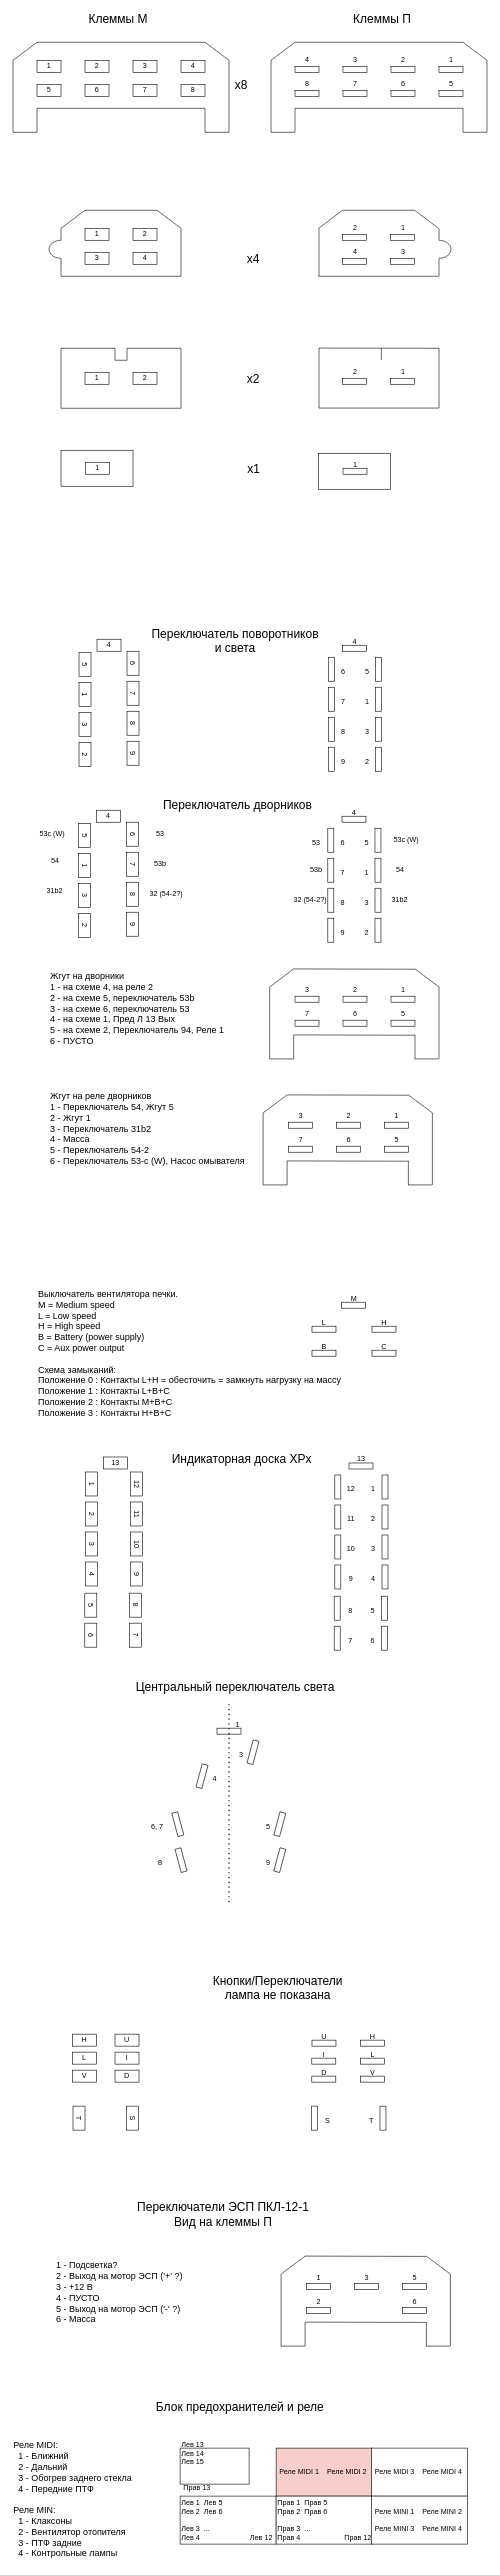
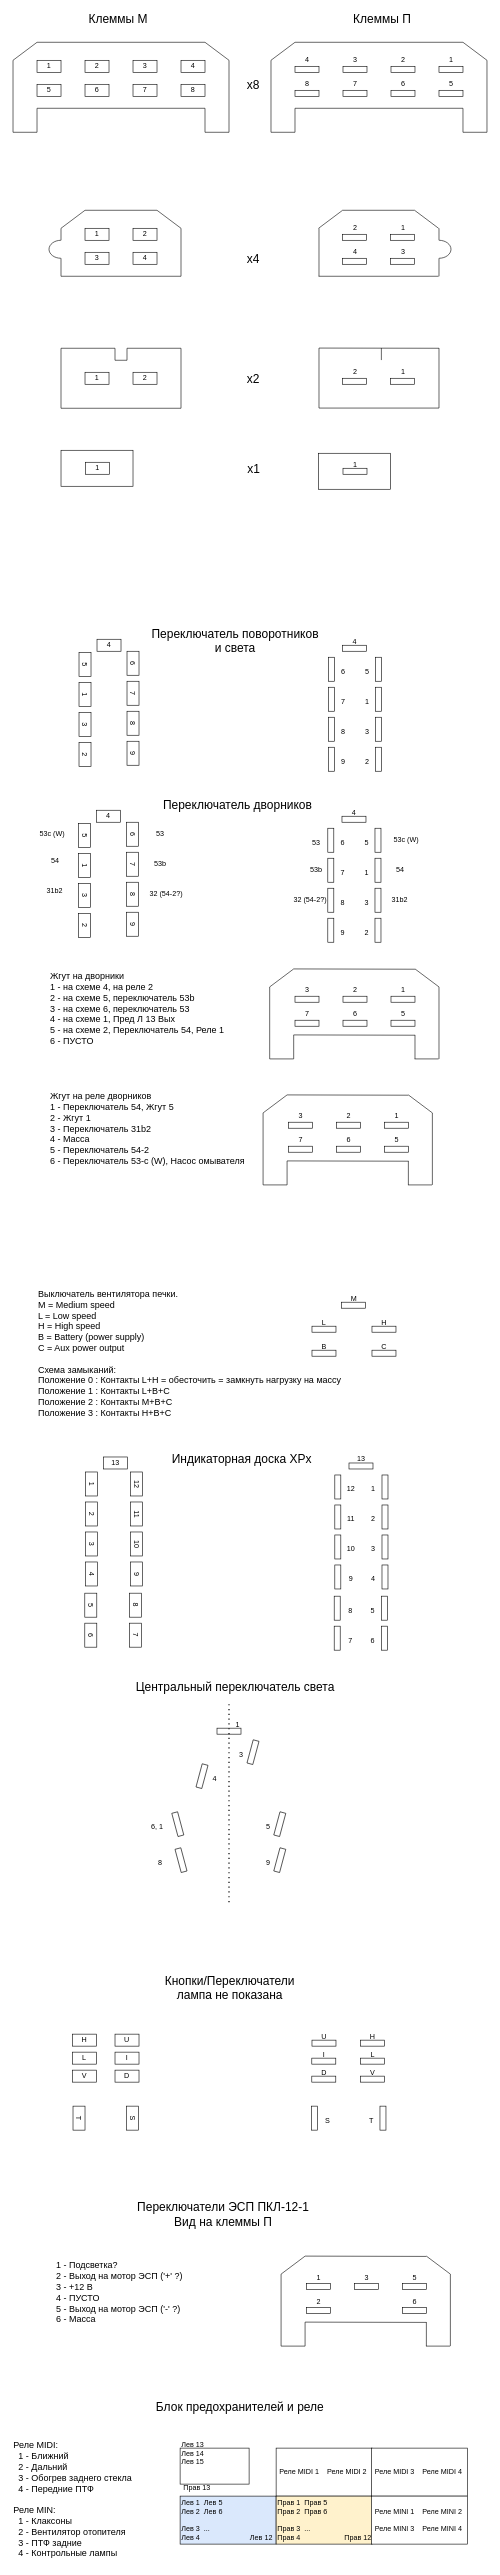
- <mxCell id="40" value="&lt;font style=&quot;font-size: 20px&quot;&gt;x8&lt;/font&gt;" style="text;html=1;align=center;verticalAlign=middle;resizable=0;points=[];autosize=1;strokeColor=none;fillColor=none;" parent="1" vertex="1"><mxGeometry x="381" y="130" width="40" height="20" as="geometry" /></mxCell>
+ <mxCell id="40" value="&lt;font style=&quot;font-size: 20px&quot;&gt;x8&lt;/font&gt;" style="text;html=1;align=center;verticalAlign=middle;resizable=0;points=[];autosize=1;strokeColor=none;fillColor=none;" parent="1" vertex="1"><mxGeometry x="401" y="130" width="40" height="20" as="geometry" /></mxCell>
- <mxCell id="193" value="&lt;font style=&quot;font-size: 15px;&quot;&gt;Жгут на дворники&lt;br&gt;1 - на схеме 4, на реле 2&lt;br&gt;2 - на схеме 5, переключатель 53b&lt;br&gt;3 - на схеме 6, переключатель 53&lt;br&gt;4 - на схеме 1, Пред Л 13 Вых&lt;br&gt;5 - на схеме 2, Переключатель 94, Реле 1&lt;br&gt;6 - ПУСТО&lt;br&gt;&lt;/font&gt;" style="text;html=1;align=left;verticalAlign=middle;resizable=0;points=[];autosize=1;strokeColor=none;fillColor=none;" vertex="1" parent="1"><mxGeometry x="81" y="1610" width="310" height="140" as="geometry" /></mxCell>
+ <mxCell id="193" value="&lt;font style=&quot;font-size: 15px;&quot;&gt;Жгут на дворники&lt;br&gt;1 - на схеме 4, на реле 2&lt;br&gt;2 - на схеме 5, переключатель 53b&lt;br&gt;3 - на схеме 6, переключатель 53&lt;br&gt;4 - на схеме 1, Пред Л 13 Вых&lt;br&gt;5 - на схеме 2, Переключатель 54, Реле 1&lt;br&gt;6 - ПУСТО&lt;br&gt;&lt;/font&gt;" style="text;html=1;align=left;verticalAlign=middle;resizable=0;points=[];autosize=1;strokeColor=none;fillColor=none;" vertex="1" parent="1"><mxGeometry x="81" y="1610" width="310" height="140" as="geometry" /></mxCell>
- <mxCell id="280" value="&lt;font style=&quot;font-size: 12px&quot;&gt;6, 7&lt;/font&gt;" style="text;html=1;align=center;verticalAlign=middle;resizable=0;points=[];autosize=1;strokeColor=none;fillColor=none;fontSize=20;" vertex="1" parent="1"><mxGeometry x="241" y="3020" width="40" height="40" as="geometry" /></mxCell>
+ <mxCell id="280" value="&lt;font style=&quot;font-size: 12px&quot;&gt;6, 1&lt;/font&gt;" style="text;html=1;align=center;verticalAlign=middle;resizable=0;points=[];autosize=1;strokeColor=none;fillColor=none;fontSize=20;" vertex="1" parent="1"><mxGeometry x="241" y="3020" width="40" height="40" as="geometry" /></mxCell>
- <mxCell id="288" value="&lt;font style=&quot;font-size: 20px&quot;&gt;Кнопки/Переключатели&lt;br&gt;лампа не показана&lt;br&gt;&lt;/font&gt;" style="text;html=1;align=center;verticalAlign=middle;resizable=0;points=[];autosize=1;strokeColor=none;fillColor=none;" vertex="1" parent="1"><mxGeometry x="342.04" y="3282" width="240" height="60" as="geometry" /></mxCell>
+ <mxCell id="288" value="&lt;font style=&quot;font-size: 20px&quot;&gt;Кнопки/Переключатели&lt;br&gt;лампа не показана&lt;br&gt;&lt;/font&gt;" style="text;html=1;align=center;verticalAlign=middle;resizable=0;points=[];autosize=1;strokeColor=none;fillColor=none;" vertex="1" parent="1"><mxGeometry x="262.04" y="3282" width="240" height="60" as="geometry" /></mxCell>
- <mxCell id="334" value="&amp;nbsp;Реле MIDI 1&amp;nbsp; &amp;nbsp; Реле MIDI 2" style="rounded=0;whiteSpace=wrap;html=1;align=left;fillColor=#f8cecc;" vertex="1" parent="1"><mxGeometry x="459.54" y="4080" width="160" height="80" as="geometry" /></mxCell>
+ <mxCell id="334" value="&amp;nbsp;Реле MIDI 1&amp;nbsp; &amp;nbsp; Реле MIDI 2" style="rounded=0;whiteSpace=wrap;html=1;align=left;" vertex="1" parent="1"><mxGeometry x="459.54" y="4080" width="160" height="80" as="geometry" /></mxCell>
- <mxCell id="333" value="Лев 1&amp;nbsp; Лев 5&lt;br&gt;Лев 2&amp;nbsp; Лев 6&lt;br&gt;&lt;br&gt;Лев 3&amp;nbsp; ...&lt;br&gt;Лев 4&amp;nbsp; &amp;nbsp; &amp;nbsp; &amp;nbsp; &amp;nbsp; &amp;nbsp; &amp;nbsp; &amp;nbsp; &amp;nbsp; &amp;nbsp; &amp;nbsp; &amp;nbsp; &amp;nbsp;Лев 12" style="rounded=0;whiteSpace=wrap;html=1;align=left;" vertex="1" parent="1"><mxGeometry x="299.5" y="4160" width="160" height="80" as="geometry" /></mxCell>
+ <mxCell id="333" value="Лев 1&amp;nbsp; Лев 5&lt;br&gt;Лев 2&amp;nbsp; Лев 6&lt;br&gt;&lt;br&gt;Лев 3&amp;nbsp; ...&lt;br&gt;Лев 4&amp;nbsp; &amp;nbsp; &amp;nbsp; &amp;nbsp; &amp;nbsp; &amp;nbsp; &amp;nbsp; &amp;nbsp; &amp;nbsp; &amp;nbsp; &amp;nbsp; &amp;nbsp; &amp;nbsp;Лев 12" style="rounded=0;whiteSpace=wrap;html=1;align=left;fillColor=#dae8fc;" vertex="1" parent="1"><mxGeometry x="299.5" y="4160" width="160" height="80" as="geometry" /></mxCell>
- <mxCell id="335" value="Прав 1&amp;nbsp; Прав 5&lt;br style=&quot;border-color: var(--border-color);&quot;&gt;&lt;span style=&quot;&quot;&gt;Прав 2&amp;nbsp; Прав 6&lt;/span&gt;&lt;br style=&quot;border-color: var(--border-color);&quot;&gt;&lt;br style=&quot;border-color: var(--border-color);&quot;&gt;&lt;span style=&quot;&quot;&gt;Прав 3&amp;nbsp; ...&lt;/span&gt;&lt;br style=&quot;border-color: var(--border-color);&quot;&gt;&lt;div style=&quot;&quot;&gt;&lt;span style=&quot;background-color: initial;&quot;&gt;Прав 4&amp;nbsp; &amp;nbsp; &amp;nbsp; &amp;nbsp; &amp;nbsp; &amp;nbsp; &amp;nbsp; &amp;nbsp; &amp;nbsp; &amp;nbsp; &amp;nbsp; Прав 12&lt;/span&gt;&lt;/div&gt;" style="rounded=0;whiteSpace=wrap;html=1;align=left;" vertex="1" parent="1"><mxGeometry x="459.54" y="4160" width="160" height="80" as="geometry" /></mxCell>
+ <mxCell id="335" value="Прав 1&amp;nbsp; Прав 5&lt;br style=&quot;border-color: var(--border-color);&quot;&gt;&lt;span style=&quot;&quot;&gt;Прав 2&amp;nbsp; Прав 6&lt;/span&gt;&lt;br style=&quot;border-color: var(--border-color);&quot;&gt;&lt;br style=&quot;border-color: var(--border-color);&quot;&gt;&lt;span style=&quot;&quot;&gt;Прав 3&amp;nbsp; ...&lt;/span&gt;&lt;br style=&quot;border-color: var(--border-color);&quot;&gt;&lt;div style=&quot;&quot;&gt;&lt;span style=&quot;background-color: initial;&quot;&gt;Прав 4&amp;nbsp; &amp;nbsp; &amp;nbsp; &amp;nbsp; &amp;nbsp; &amp;nbsp; &amp;nbsp; &amp;nbsp; &amp;nbsp; &amp;nbsp; &amp;nbsp; Прав 12&lt;/span&gt;&lt;/div&gt;" style="rounded=0;whiteSpace=wrap;html=1;align=left;fillColor=#fff2cc;" vertex="1" parent="1"><mxGeometry x="459.54" y="4160" width="160" height="80" as="geometry" /></mxCell>
